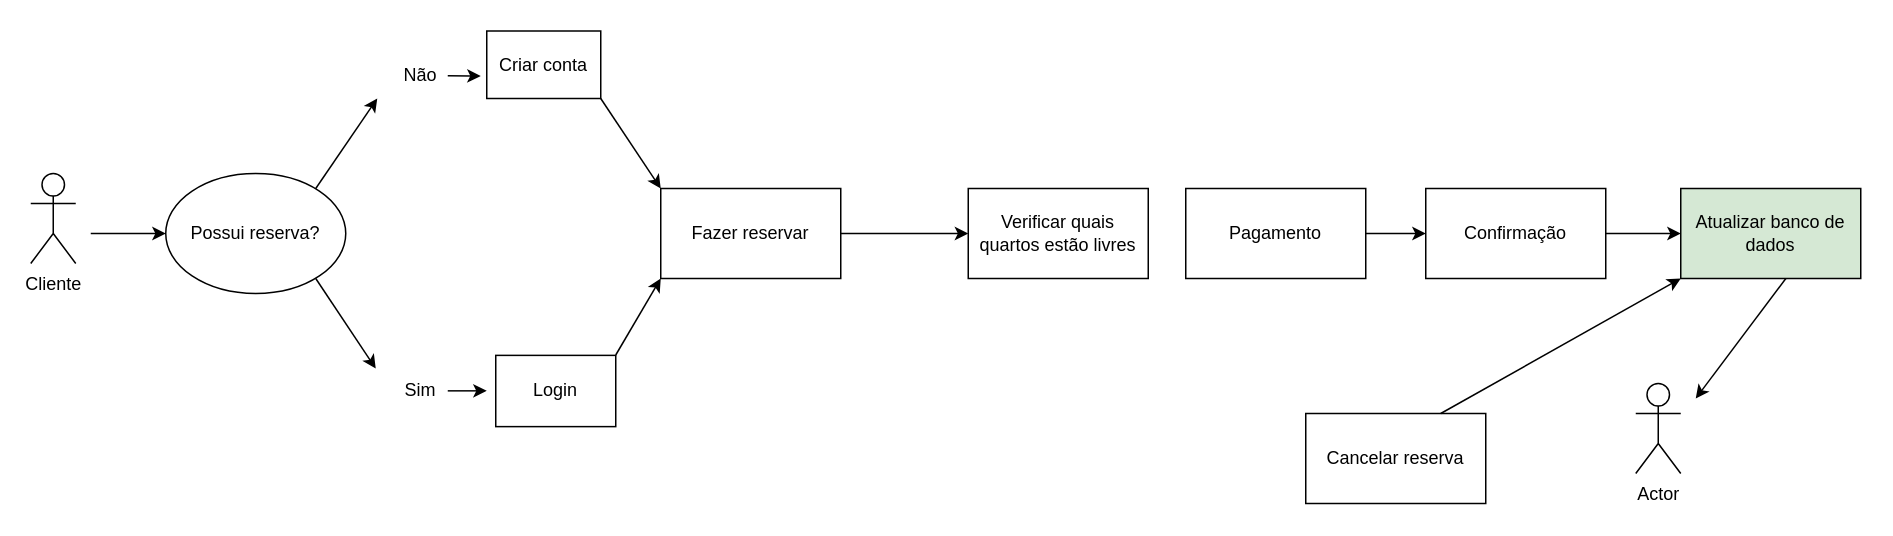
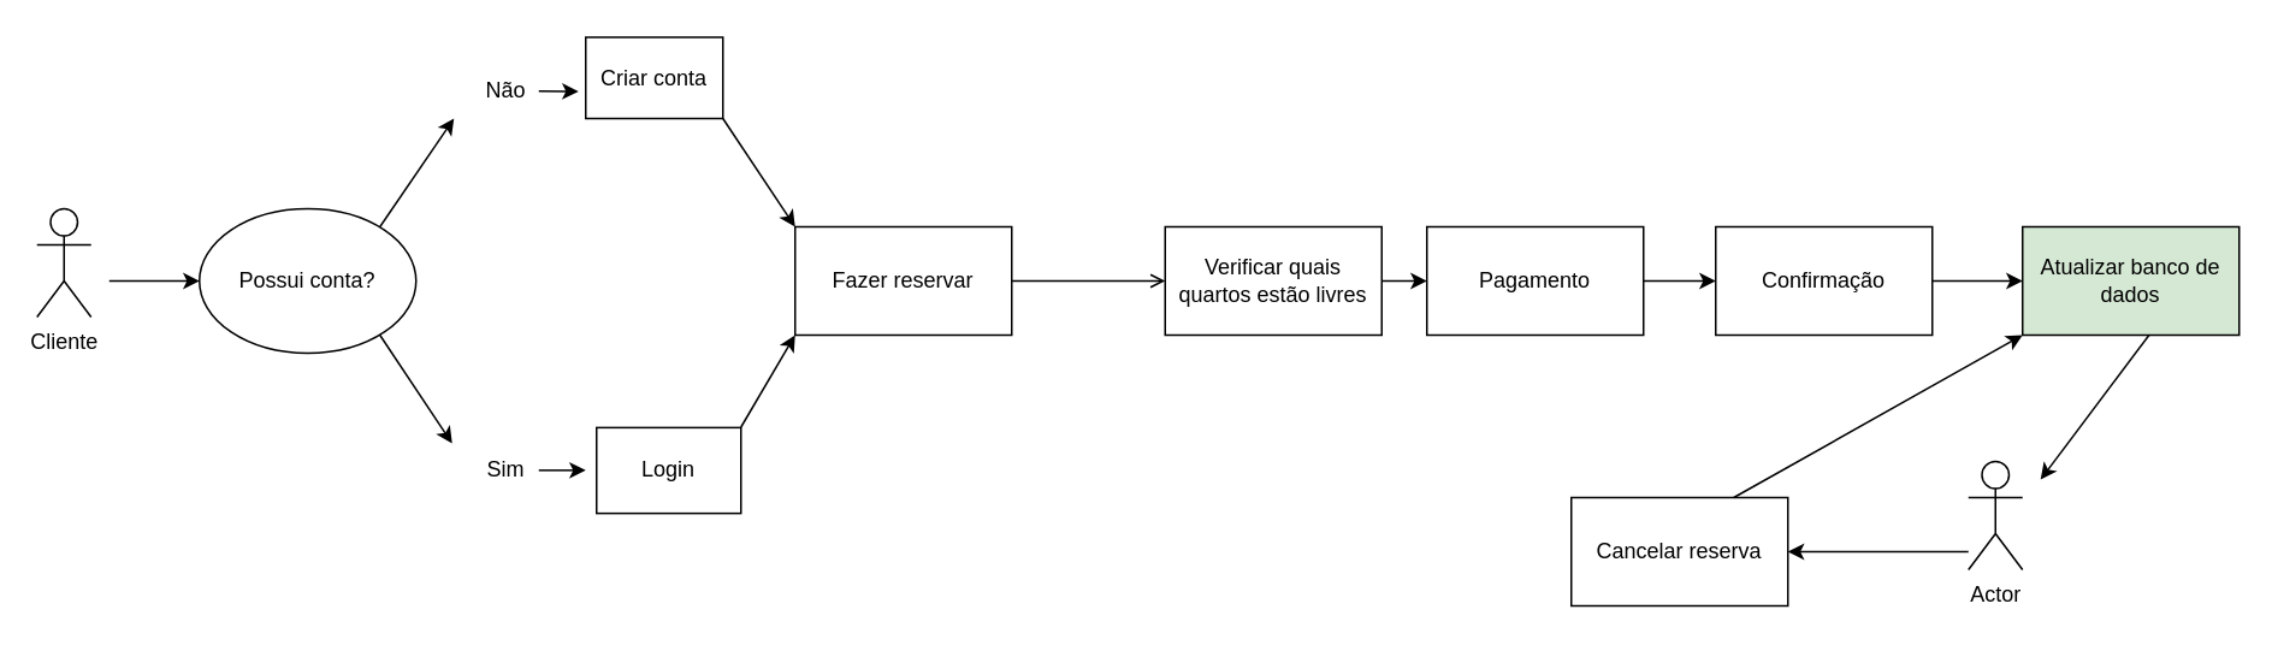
- <mxCell id="4" value="Possui reserva?" style="ellipse;whiteSpace=wrap;html=1;" parent="1" vertex="1"><mxGeometry x="110" y="115" width="120" height="80" as="geometry" /></mxCell>
+ <mxCell id="4" value="Possui conta?" style="ellipse;whiteSpace=wrap;html=1;" parent="1" vertex="1"><mxGeometry x="110" y="115" width="120" height="80" as="geometry" /></mxCell>
- <mxCell id="16" value="" style="endArrow=classic;html=1;rounded=0;exitX=1;exitY=0.5;exitDx=0;exitDy=0;" parent="1" source="11" target="12" edge="1"><mxGeometry width="50" height="50" relative="1" as="geometry"><mxPoint x="550" y="165" as="sourcePoint" /><mxPoint x="610" y="165" as="targetPoint" /></mxGeometry></mxCell>
+ <mxCell id="16" value="" style="endArrow=open;html=1;rounded=0;exitX=1;exitY=0.5;exitDx=0;exitDy=0;" parent="1" source="11" target="12" edge="1"><mxGeometry width="50" height="50" relative="1" as="geometry"><mxPoint x="550" y="165" as="sourcePoint" /><mxPoint x="610" y="165" as="targetPoint" /></mxGeometry></mxCell>
+ <mxCell id="17" value="" style="endArrow=classic;html=1;rounded=0;exitX=1;exitY=0.5;exitDx=0;exitDy=0;entryX=0;entryY=0.5;entryDx=0;entryDy=0;" parent="1" source="12" target="13" edge="1"><mxGeometry width="50" height="50" relative="1" as="geometry"><mxPoint x="750" y="145" as="sourcePoint" /><mxPoint x="800" y="165" as="targetPoint" /></mxGeometry></mxCell>
+ <mxCell id="24" value="" style="endArrow=classic;html=1;rounded=0;exitX=0;exitY=0.833;exitDx=0;exitDy=0;exitPerimeter=0;" parent="1" source="23" target="25" edge="1"><mxGeometry width="50" height="50" relative="1" as="geometry"><mxPoint x="940" y="485" as="sourcePoint" /><mxPoint x="990" y="435" as="targetPoint" /></mxGeometry></mxCell>
